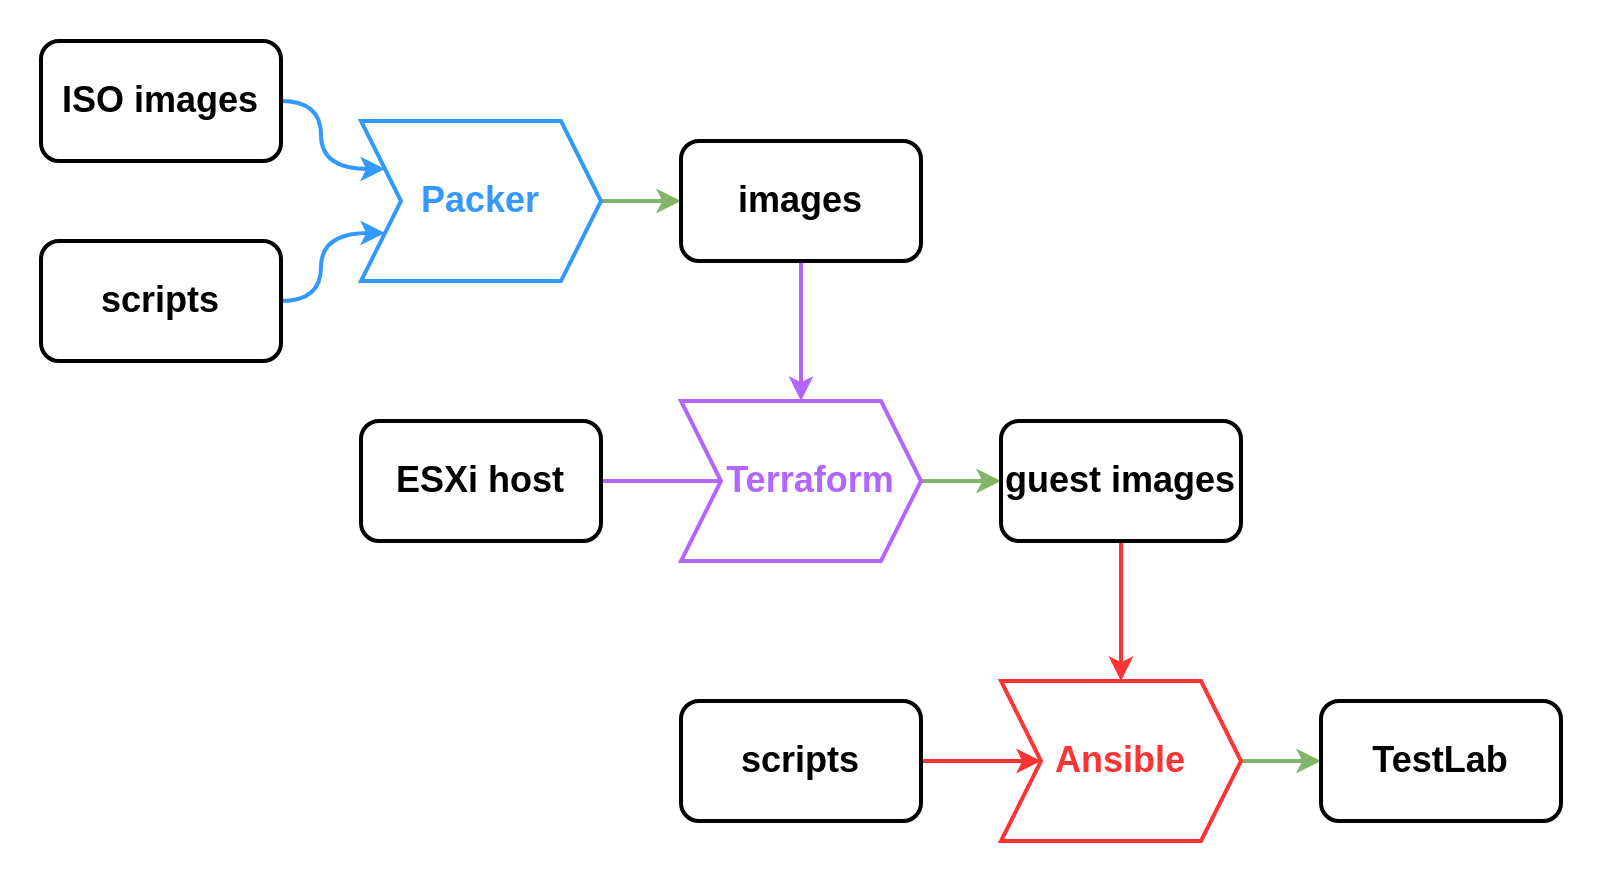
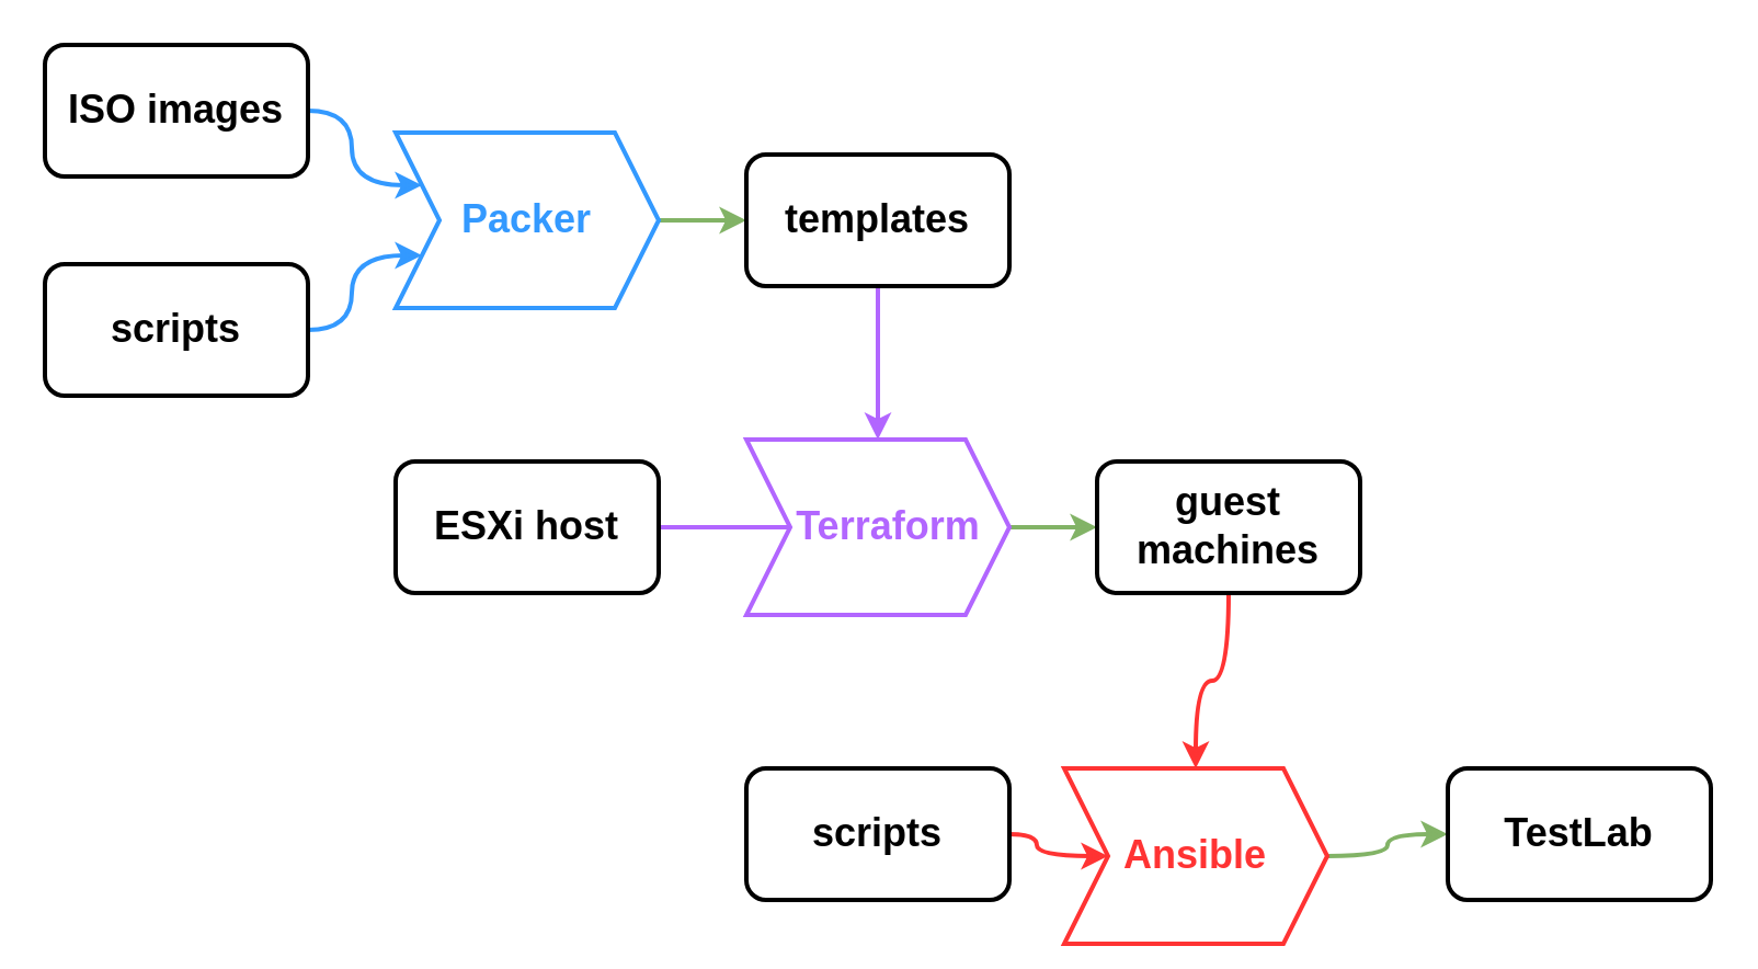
- <mxCell id="9" value="&lt;h2&gt;images&lt;/h2&gt;" style="rounded=1;whiteSpace=wrap;html=1;strokeWidth=2;" parent="1" vertex="1"><mxGeometry x="340" y="70" width="120" height="60" as="geometry" /></mxCell>
+ <mxCell id="9" value="&lt;h2&gt;templates&lt;/h2&gt;" style="rounded=1;whiteSpace=wrap;html=1;strokeWidth=2;" parent="1" vertex="1"><mxGeometry x="340" y="70" width="120" height="60" as="geometry" /></mxCell>
- <mxCell id="15" value="&lt;h2&gt;&lt;font color=&quot;#000000&quot;&gt;guest images&lt;/font&gt;&lt;/h2&gt;" style="rounded=1;whiteSpace=wrap;html=1;fontColor=#B266FF;strokeWidth=2;" parent="1" vertex="1"><mxGeometry x="500" y="210" width="120" height="60" as="geometry" /></mxCell>
+ <mxCell id="15" value="&lt;h2&gt;&lt;font color=&quot;#000000&quot;&gt;guest machines&lt;/font&gt;&lt;/h2&gt;" style="rounded=1;whiteSpace=wrap;html=1;fontColor=#B266FF;strokeWidth=2;" parent="1" vertex="1"><mxGeometry x="500" y="210" width="120" height="60" as="geometry" /></mxCell>
- <mxCell id="17" value="&lt;h2&gt;&lt;font color=&quot;#ff3333&quot;&gt;Ansible&lt;/font&gt;&lt;/h2&gt;" style="shape=step;perimeter=stepPerimeter;whiteSpace=wrap;html=1;fixedSize=1;fontColor=#B266FF;strokeColor=#FF3333;strokeWidth=2;" parent="1" vertex="1"><mxGeometry x="500" y="340" width="120" height="80" as="geometry" /></mxCell>
+ <mxCell id="17" value="&lt;h2&gt;&lt;font color=&quot;#ff3333&quot;&gt;Ansible&lt;/font&gt;&lt;/h2&gt;" style="shape=step;perimeter=stepPerimeter;whiteSpace=wrap;html=1;fixedSize=1;fontColor=#B266FF;strokeColor=#FF3333;strokeWidth=2;" parent="1" vertex="1"><mxGeometry x="485" y="350" width="120" height="80" as="geometry" /></mxCell>
